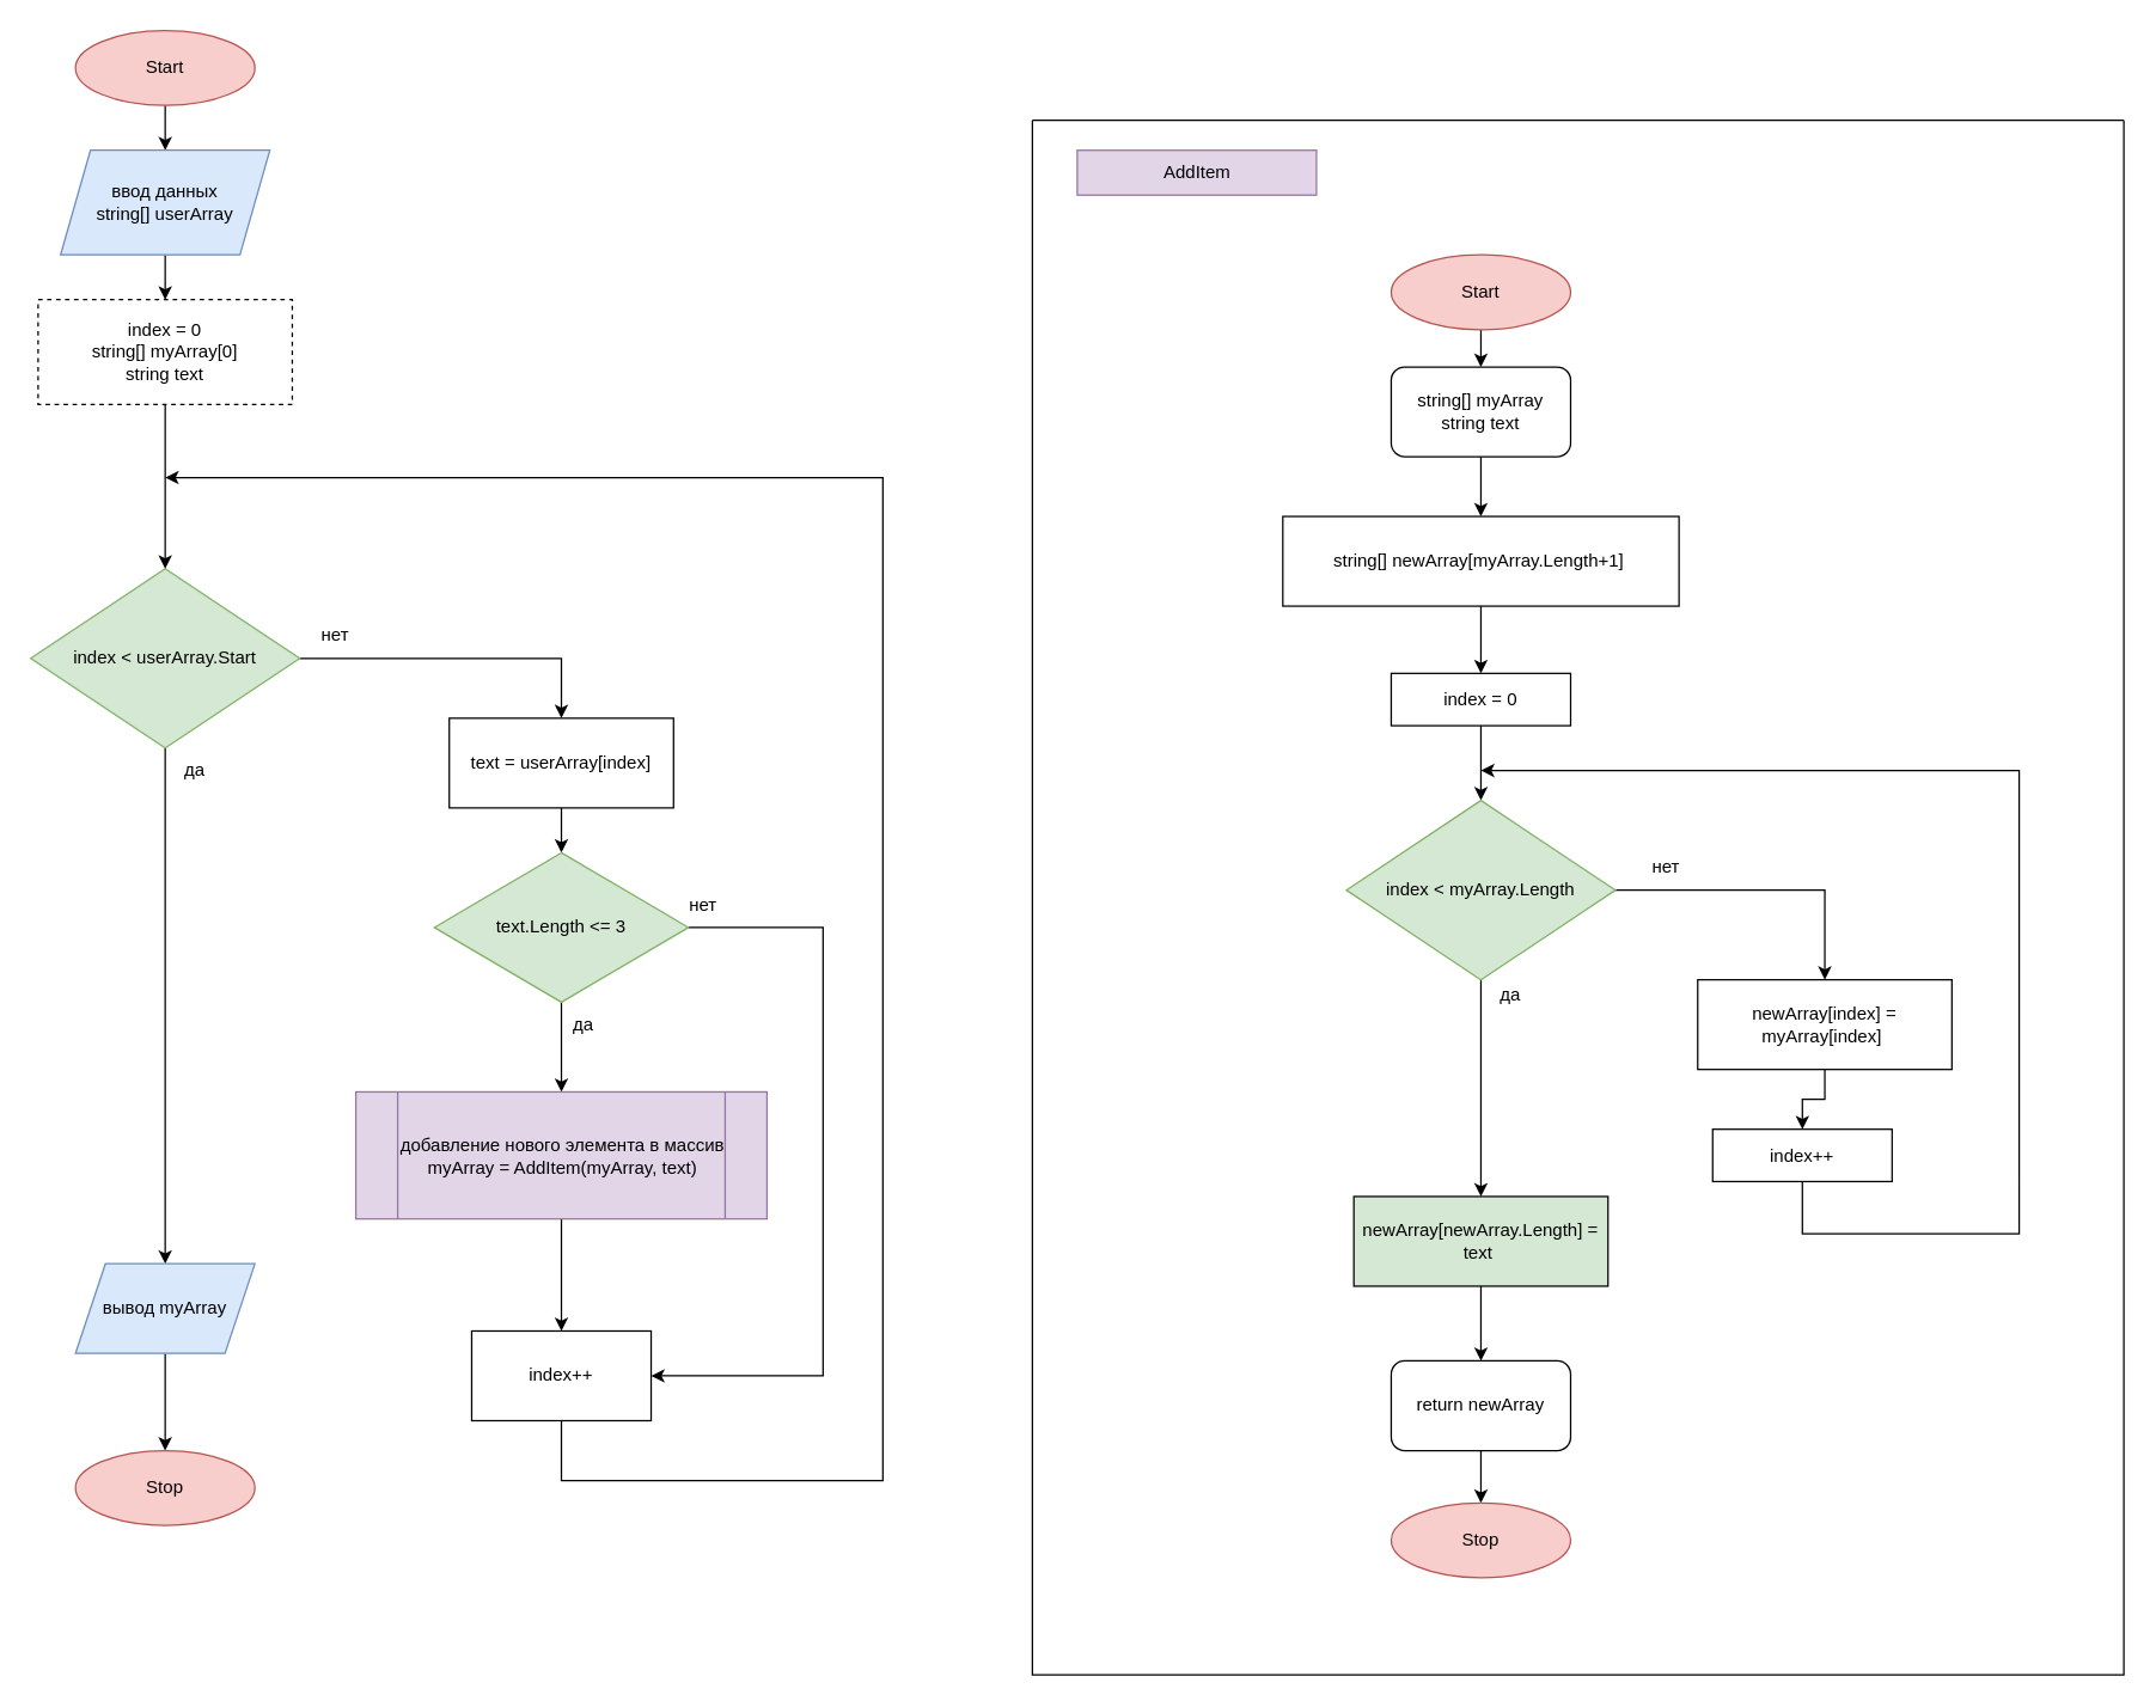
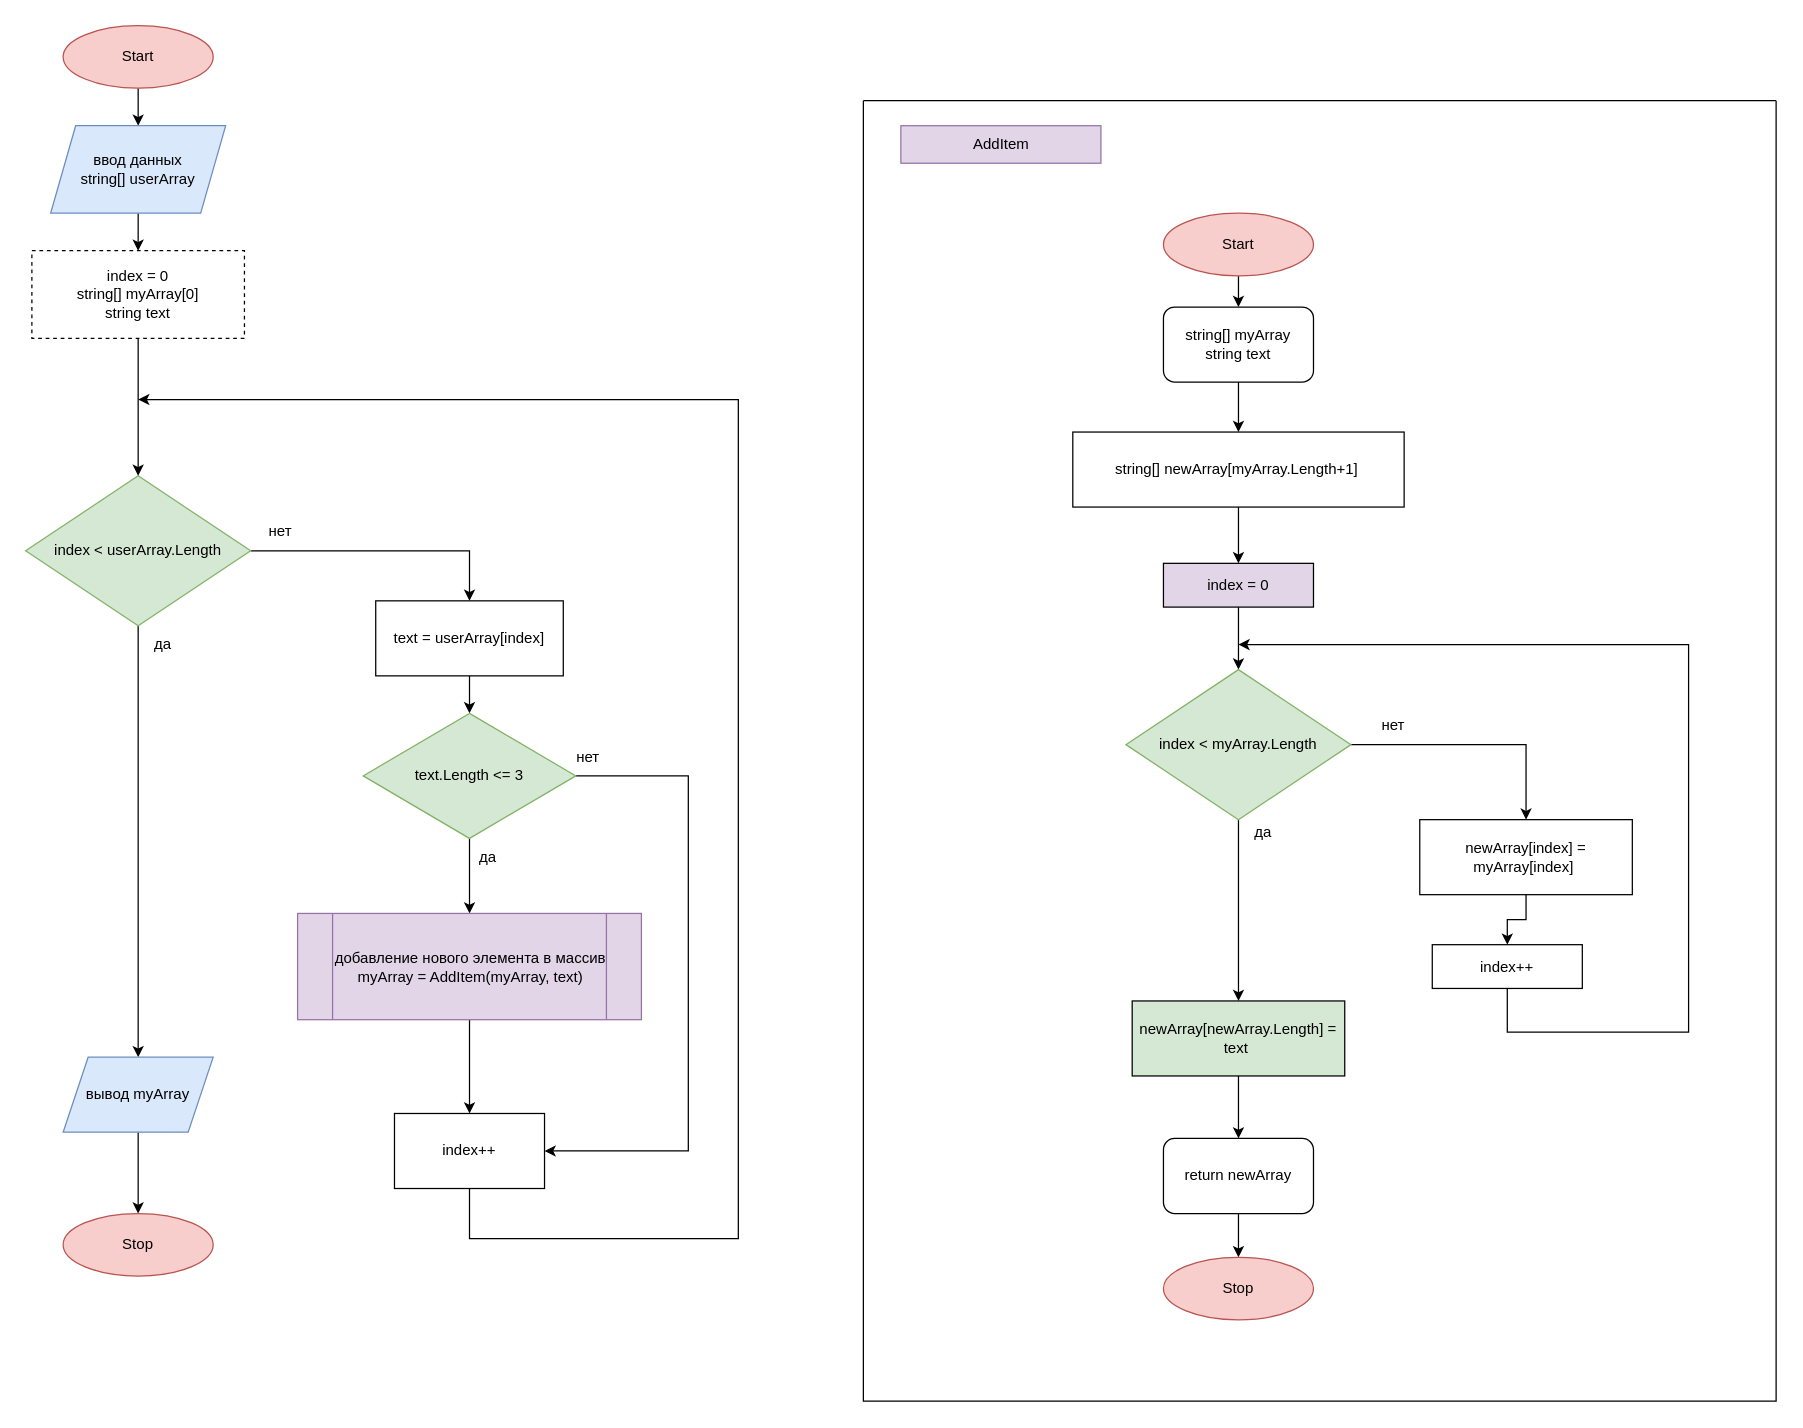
- <mxCell id="8" value="index &amp;lt; userArray.Start" style="rhombus;whiteSpace=wrap;html=1;fillColor=#d5e8d4;strokeColor=#82b366;" vertex="1" parent="1"><mxGeometry x="20" y="380" width="180" height="120" as="geometry" /></mxCell>
+ <mxCell id="8" value="index &amp;lt; userArray.Length" style="rhombus;whiteSpace=wrap;html=1;fillColor=#d5e8d4;strokeColor=#82b366;" vertex="1" parent="1"><mxGeometry x="20" y="380" width="180" height="120" as="geometry" /></mxCell>
- <mxCell id="34" value="index = 0" style="rounded=0;whiteSpace=wrap;html=1;" vertex="1" parent="25"><mxGeometry x="240" y="370" width="120" height="35" as="geometry" /></mxCell>
+ <mxCell id="34" value="index = 0" style="rounded=0;whiteSpace=wrap;html=1;fillColor=#e1d5e7;" vertex="1" parent="25"><mxGeometry x="240" y="370" width="120" height="35" as="geometry" /></mxCell>
